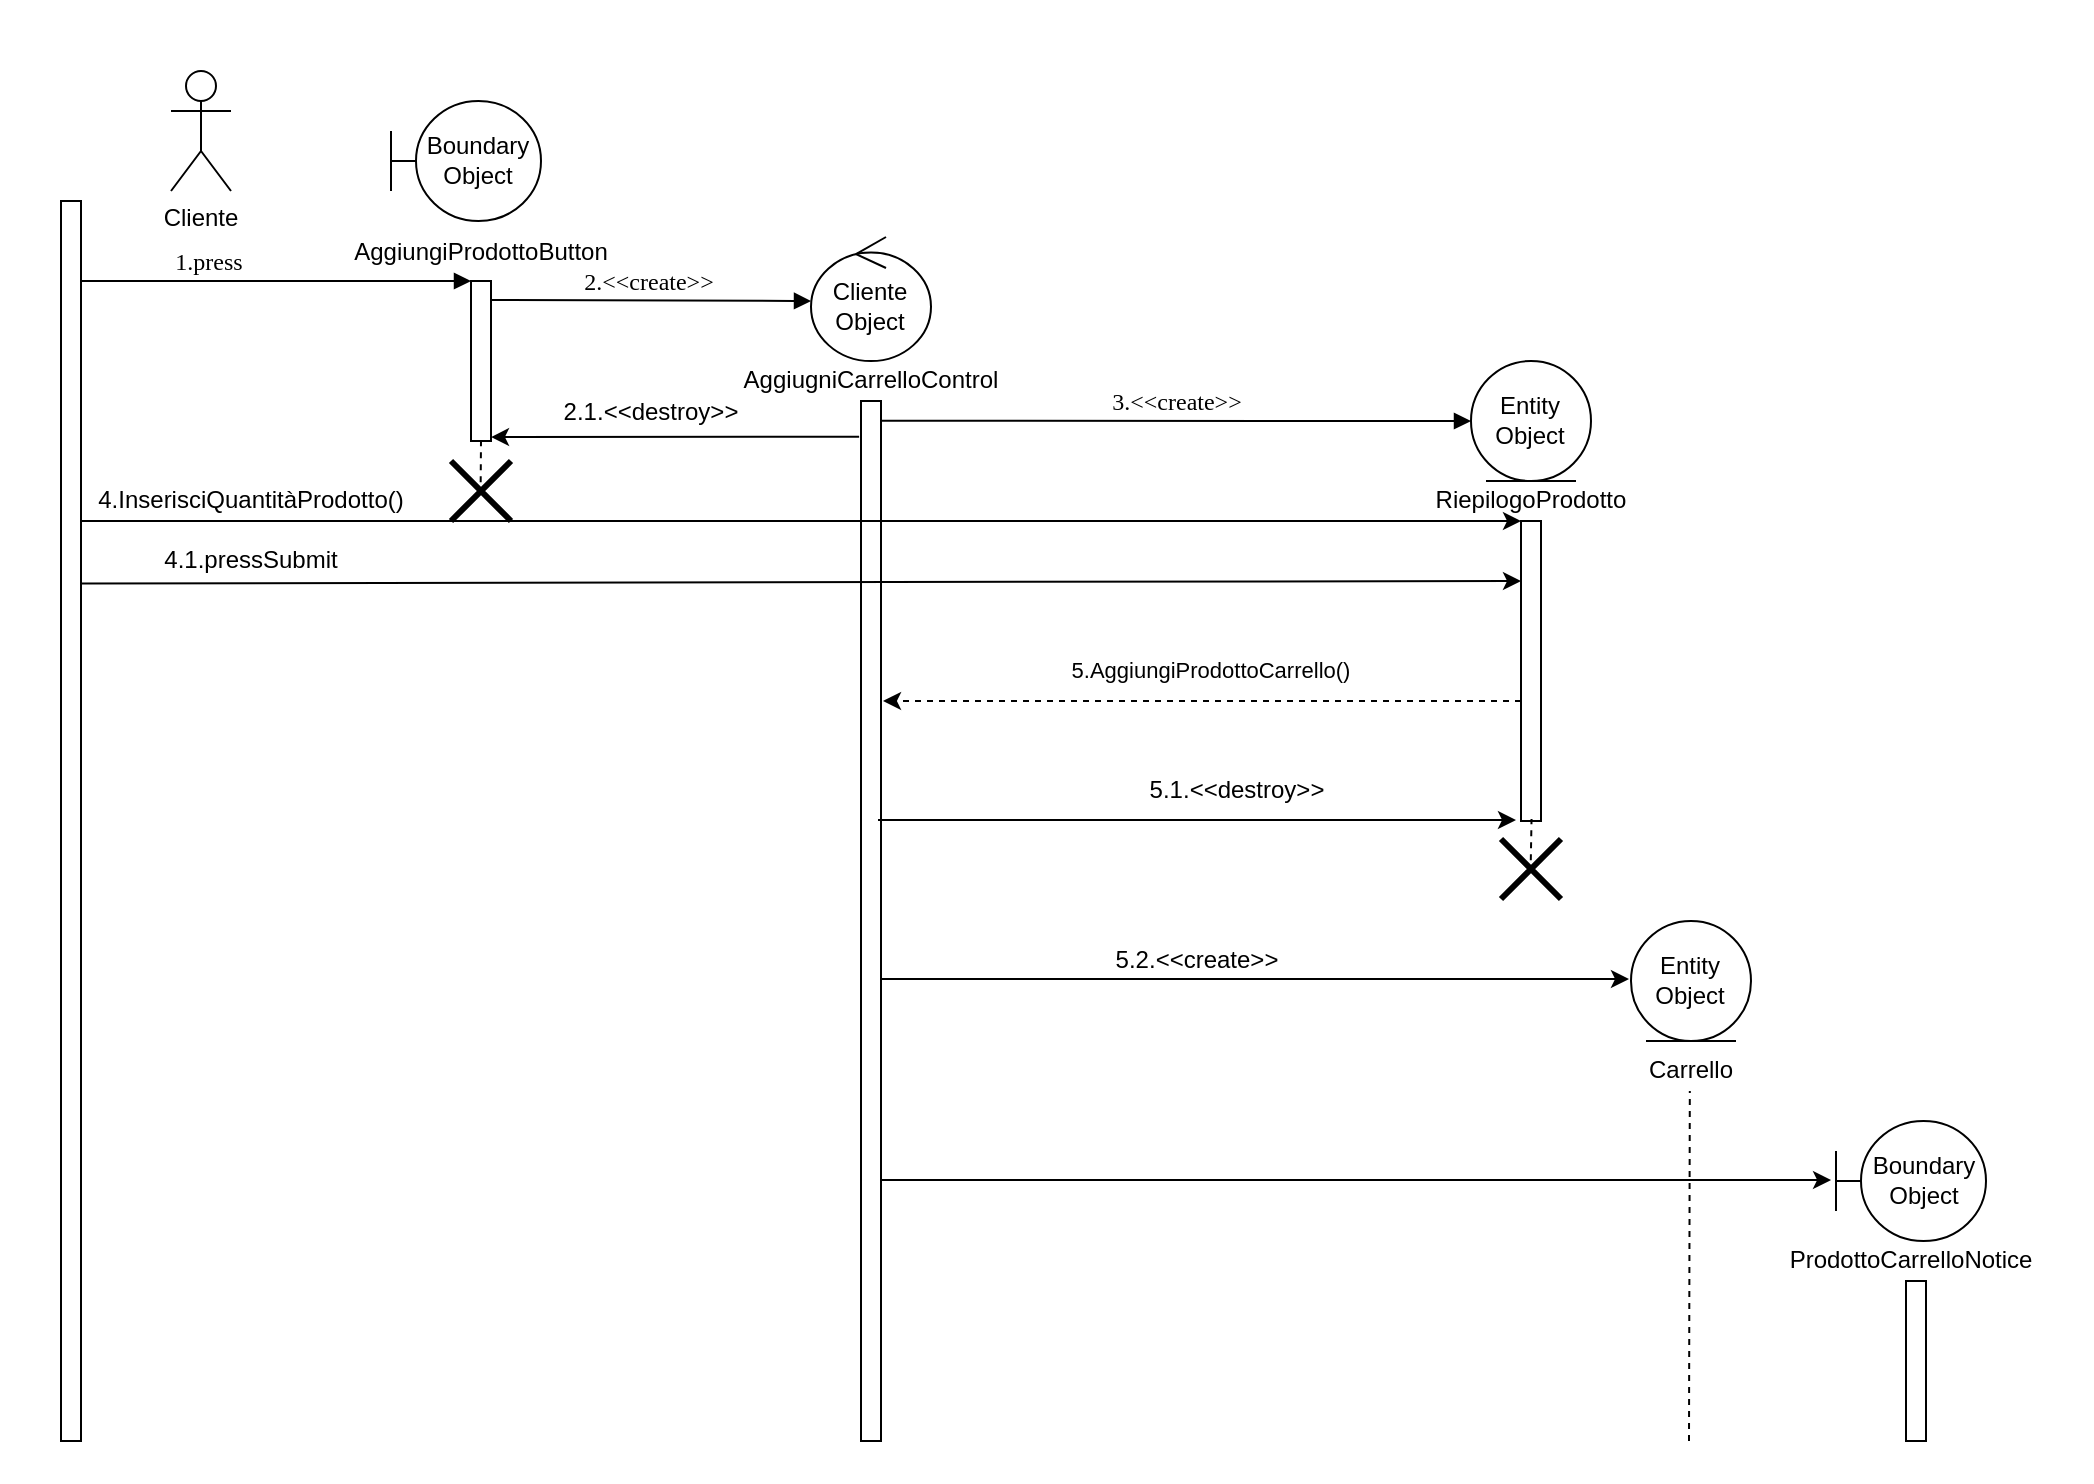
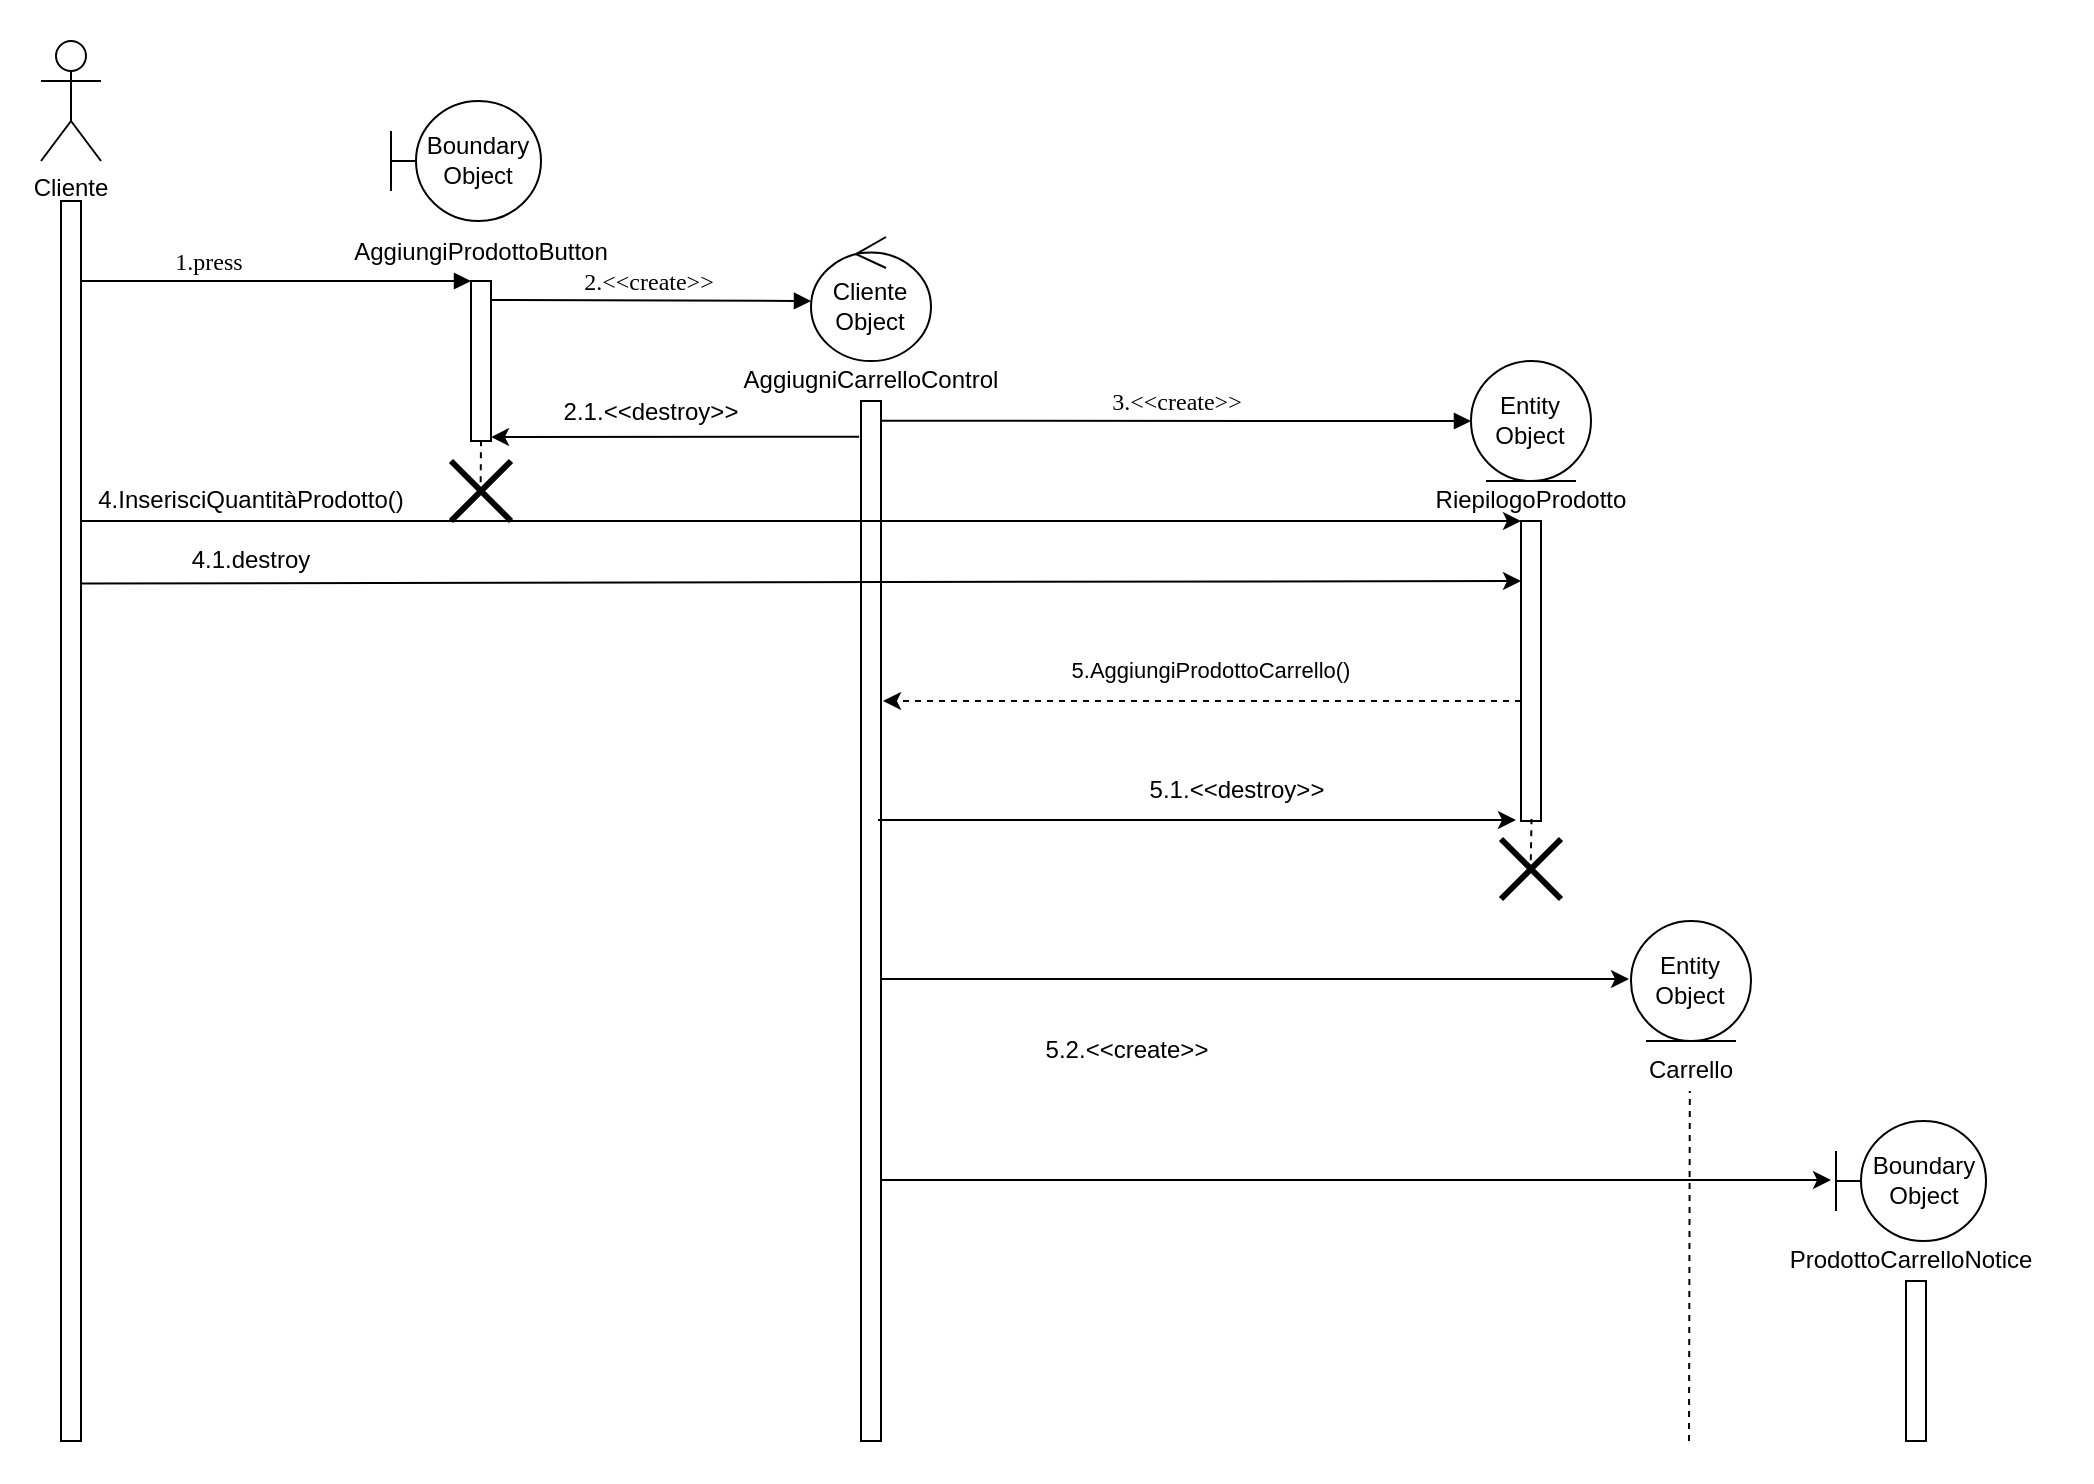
- <mxCell id="5" value="Cliente" style="shape=umlActor;verticalLabelPosition=bottom;verticalAlign=top;html=1;outlineConnect=0;" parent="1" vertex="1"><mxGeometry x="85" y="35" width="30" height="60" as="geometry" /></mxCell>
+ <mxCell id="5" value="Cliente" style="shape=umlActor;verticalLabelPosition=bottom;verticalAlign=top;html=1;outlineConnect=0;" parent="1" vertex="1"><mxGeometry x="20" y="20" width="30" height="60" as="geometry" /></mxCell>
- <mxCell id="21" value="4.1.pressSubmit" style="text;html=1;align=center;verticalAlign=middle;resizable=0;points=[];autosize=1;" parent="1" vertex="1"><mxGeometry x="75" y="270" width="100" height="20" as="geometry" /></mxCell>
+ <mxCell id="21" value="4.1.destroy" style="text;html=1;align=center;verticalAlign=middle;resizable=0;points=[];autosize=1;" parent="1" vertex="1"><mxGeometry x="75" y="270" width="100" height="20" as="geometry" /></mxCell>
- <mxCell id="35" value="5.2.&amp;lt;&amp;lt;create&amp;gt;&amp;gt;" style="text;html=1;align=center;verticalAlign=middle;resizable=0;points=[];autosize=1;" parent="1" vertex="1"><mxGeometry x="548" y="470" width="100" height="20" as="geometry" /></mxCell>
+ <mxCell id="35" value="5.2.&amp;lt;&amp;lt;create&amp;gt;&amp;gt;" style="text;html=1;align=center;verticalAlign=middle;resizable=0;points=[];autosize=1;" parent="1" vertex="1"><mxGeometry x="513" y="515" width="100" height="20" as="geometry" /></mxCell>
